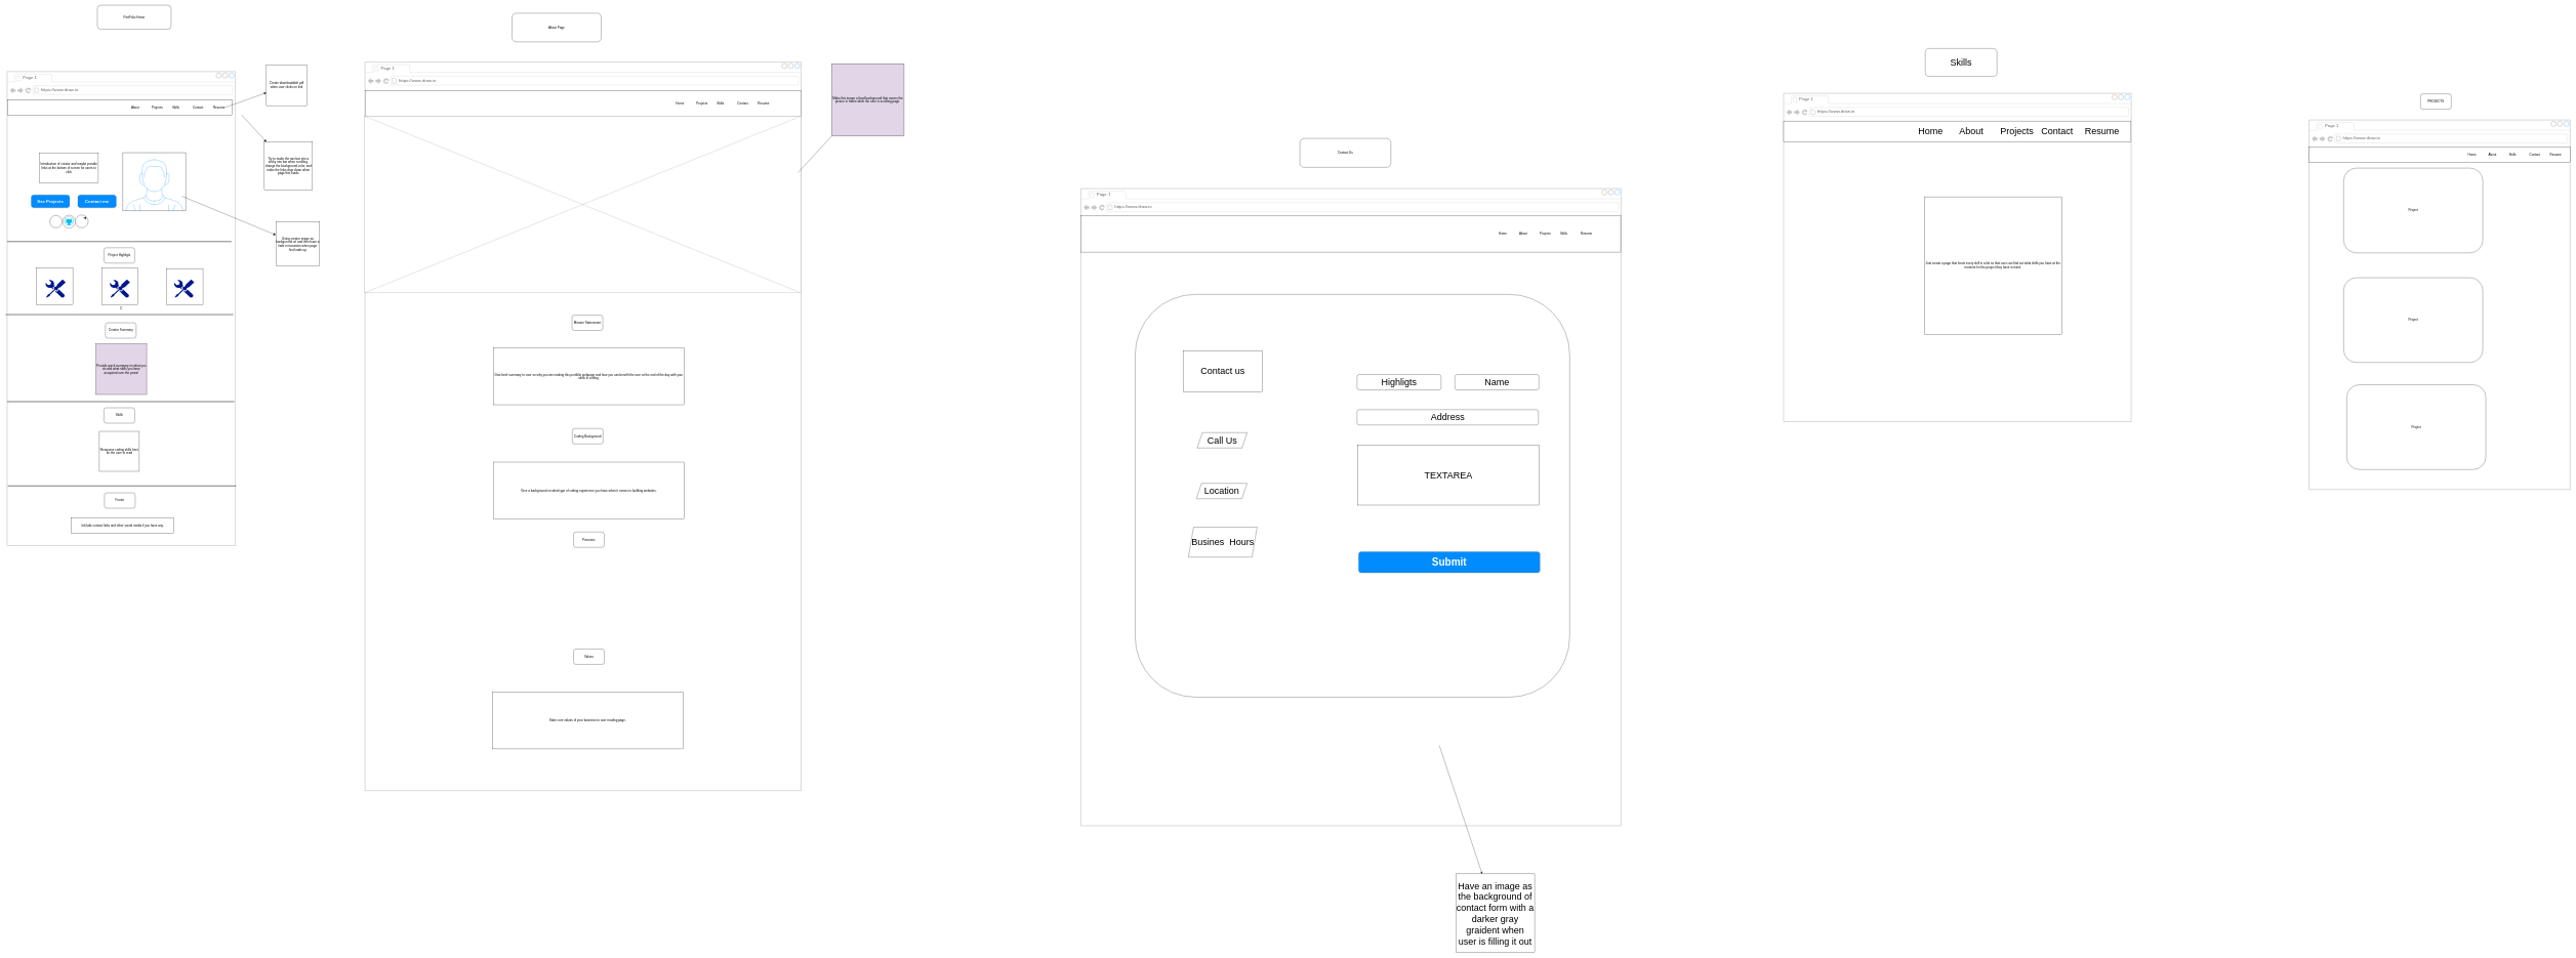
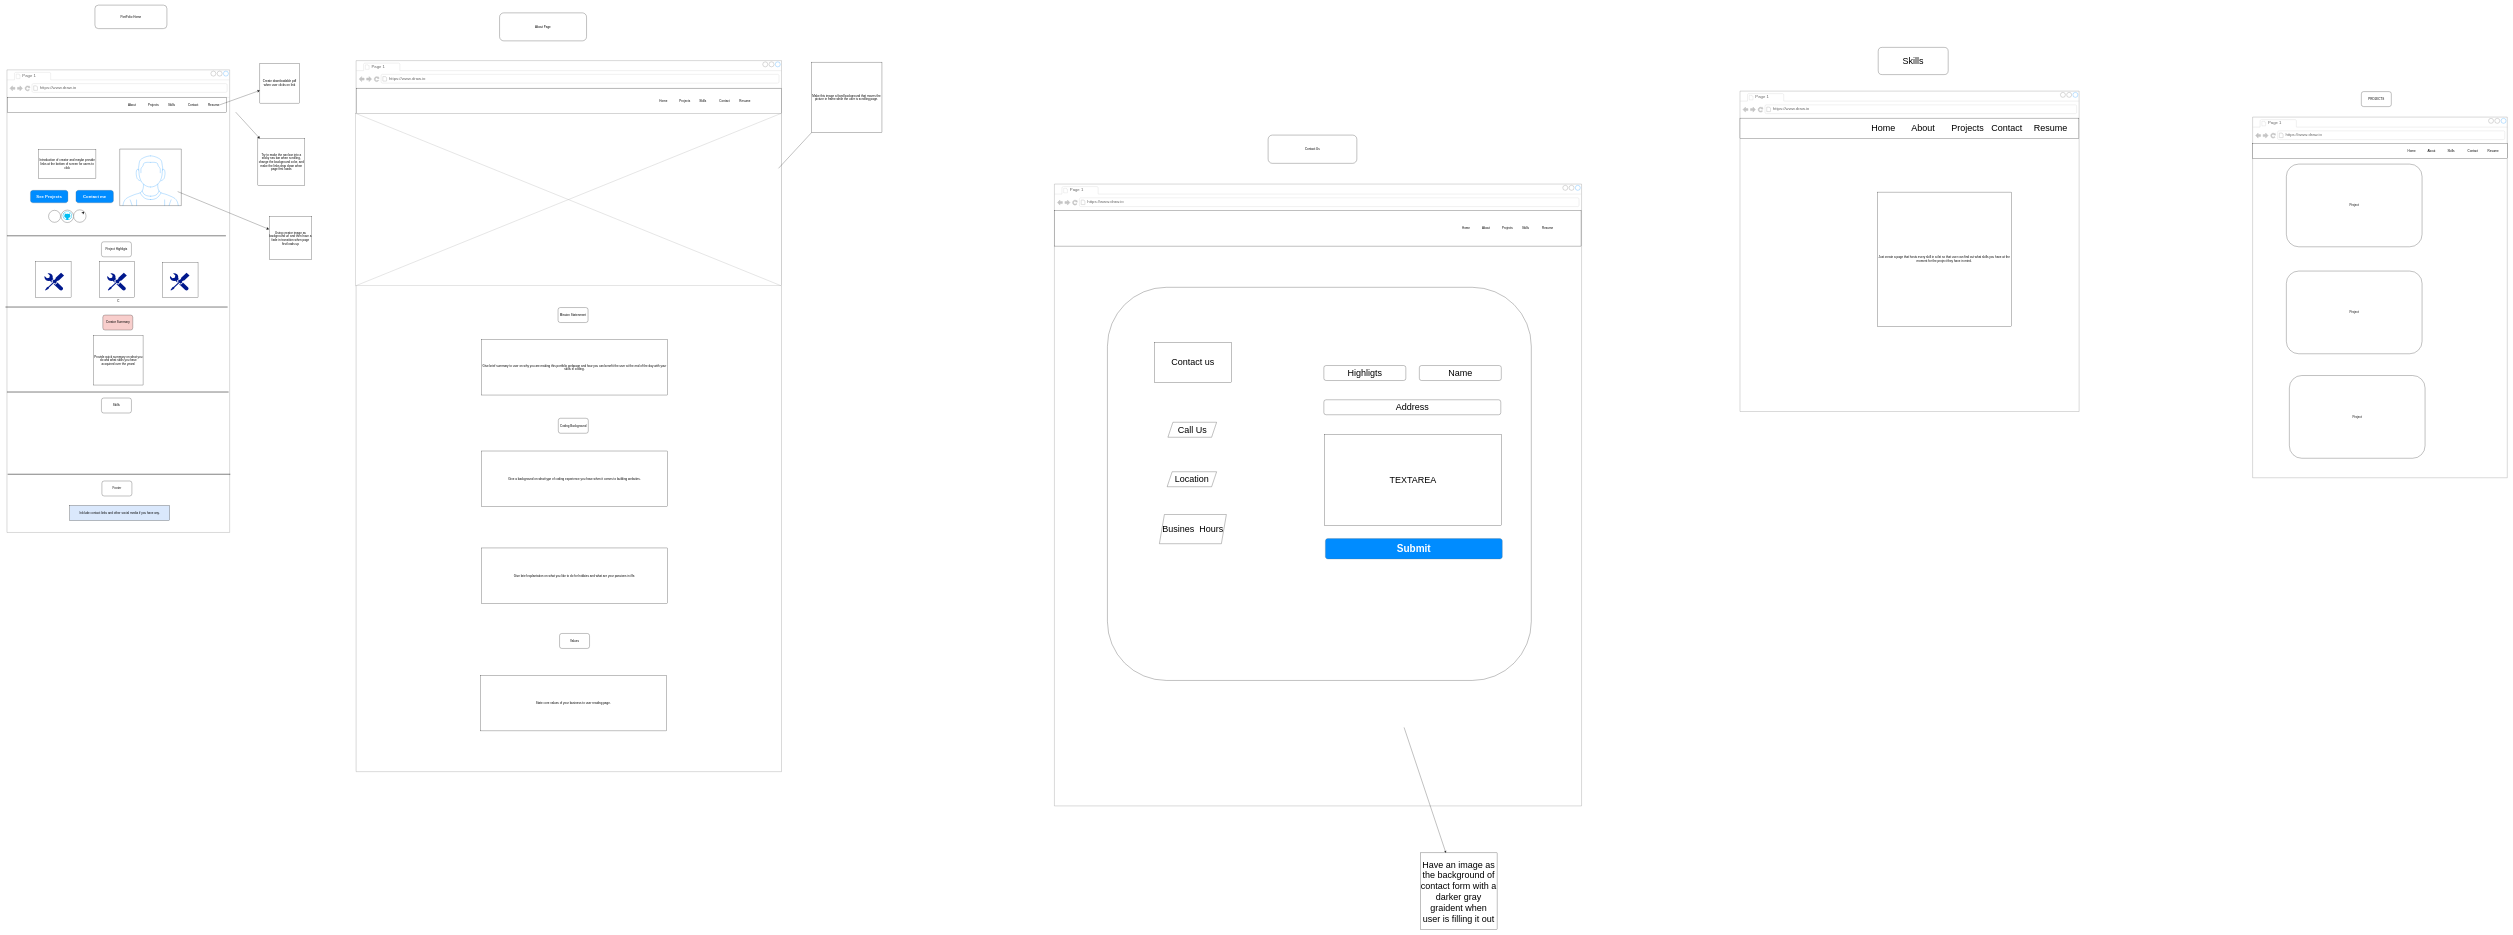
- <mxCell id="55" value="Make this image a fixed background that moves the picture in frame while the user is scrolling page." style="whiteSpace=wrap;html=1;aspect=fixed;fillColor=#e1d5e7;" vertex="1" parent="1"><mxGeometry x="3244" y="248" width="283" height="283" as="geometry" /></mxCell>
+ <mxCell id="55" value="Make this image a fixed background that moves the picture in frame while the user is scrolling page." style="whiteSpace=wrap;html=1;aspect=fixed;" vertex="1" parent="1"><mxGeometry x="3244" y="248" width="283" height="283" as="geometry" /></mxCell>
- <mxCell id="30" value="Creator Summary" style="rounded=1;whiteSpace=wrap;html=1;" vertex="1" parent="3"><mxGeometry x="383.5" y="981" width="120" height="60" as="geometry" /></mxCell>
+ <mxCell id="30" value="Creator Summary" style="rounded=1;whiteSpace=wrap;html=1;fillColor=#f8cecc;" vertex="1" parent="3"><mxGeometry x="383.5" y="981" width="120" height="60" as="geometry" /></mxCell>
- <mxCell id="34" value="Provide quick summary on what you do and what skills you have accquired over the years/" style="whiteSpace=wrap;html=1;aspect=fixed;fillColor=#e1d5e7;" vertex="1" parent="3"><mxGeometry x="346.5" y="1063" width="198" height="198" as="geometry" /></mxCell>
+ <mxCell id="34" value="Provide quick summary on what you do and what skills you have accquired over the years/" style="whiteSpace=wrap;html=1;aspect=fixed;" vertex="1" parent="3"><mxGeometry x="346.5" y="1063" width="198" height="198" as="geometry" /></mxCell>
- <mxCell id="36" value="Showcase coding skills here for the user to read" style="whiteSpace=wrap;html=1;aspect=fixed;" vertex="1" parent="3"><mxGeometry x="360" y="1405" width="156" height="156" as="geometry" /></mxCell>
- <mxCell id="70" value="TEXTAREA" style="rounded=0;whiteSpace=wrap;html=1;fontSize=36;" vertex="1" parent="57"><mxGeometry x="1081" y="1001" width="708" height="235" as="geometry" /></mxCell>
+ <mxCell id="70" value="TEXTAREA" style="rounded=0;whiteSpace=wrap;html=1;fontSize=36;" vertex="1" parent="57"><mxGeometry x="1081" y="1001" width="708" height="365" as="geometry" /></mxCell>
- <mxCell id="33" value="Inlclude contact links and other social media if you have any." style="rounded=0;whiteSpace=wrap;html=1;" vertex="1" parent="3"><mxGeometry x="251" y="1743" width="400" height="60" as="geometry" /></mxCell>
+ <mxCell id="33" value="Inlclude contact links and other social media if you have any." style="rounded=0;whiteSpace=wrap;html=1;fillColor=#dae8fc;" vertex="1" parent="3"><mxGeometry x="251" y="1743" width="400" height="60" as="geometry" /></mxCell>
- <mxCell id="50" value="Passions" style="rounded=1;whiteSpace=wrap;html=1;" vertex="1" parent="42"><mxGeometry x="814" y="1835" width="120" height="60" as="geometry" /></mxCell>
+ <mxCell id="51" value="Give brief explantation on what you like to do for hobbies and what are your passions in ilfe." style="rounded=0;whiteSpace=wrap;html=1;" vertex="1" parent="42"><mxGeometry x="502" y="1950" width="744" height="221" as="geometry" /></mxCell>
